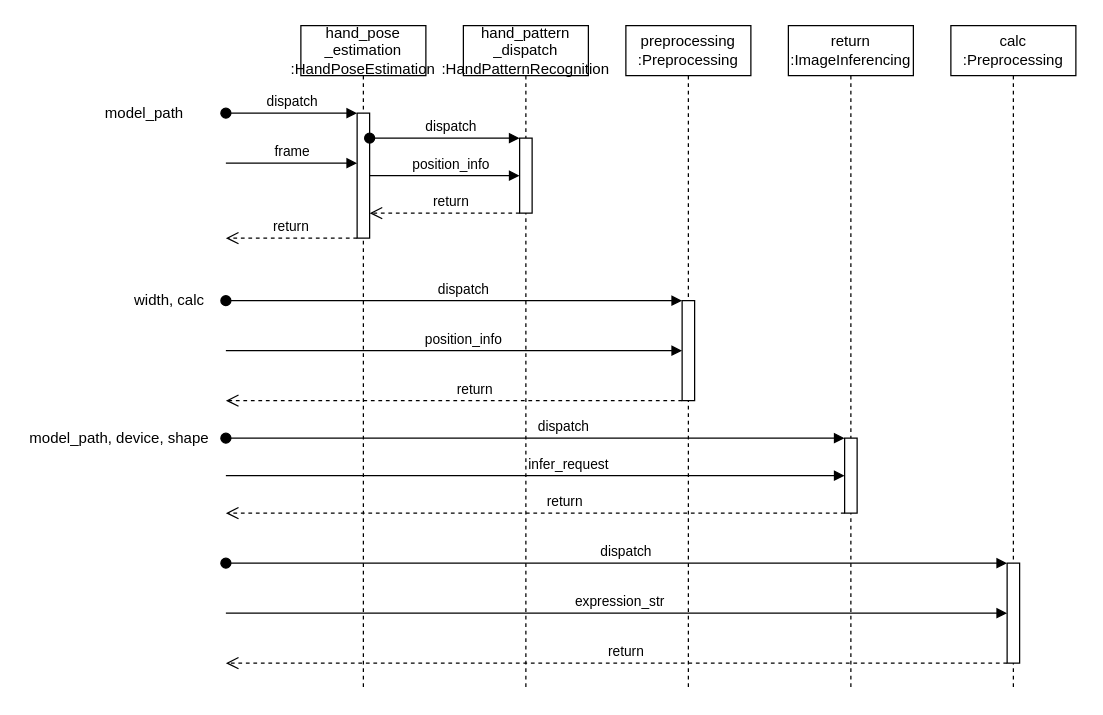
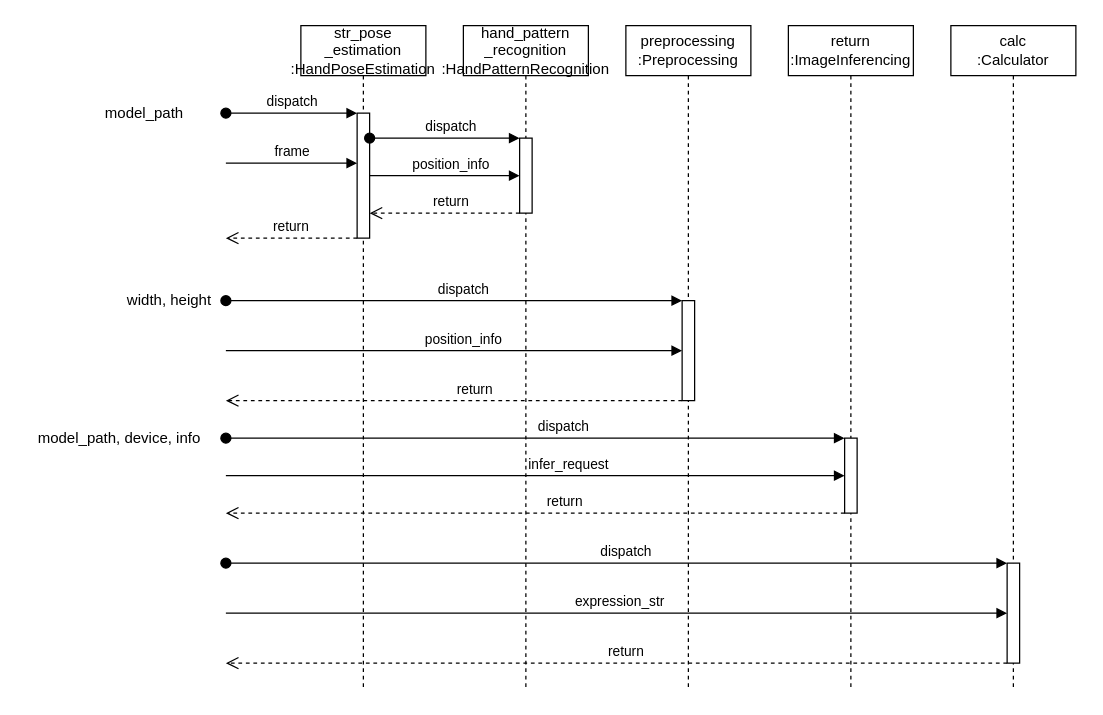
- <mxCell id="2" value="&lt;div&gt;hand_pose&lt;/div&gt;&lt;div&gt;_estimation&lt;/div&gt;&lt;div&gt;:HandPoseEstimation&lt;br&gt;&lt;/div&gt;" style="shape=umlLifeline;perimeter=lifelinePerimeter;whiteSpace=wrap;html=1;container=0;dropTarget=0;collapsible=0;recursiveResize=0;outlineConnect=0;portConstraint=eastwest;newEdgeStyle={&quot;edgeStyle&quot;:&quot;elbowEdgeStyle&quot;,&quot;elbow&quot;:&quot;vertical&quot;,&quot;curved&quot;:0,&quot;rounded&quot;:0};" parent="1" vertex="1"><mxGeometry x="240" y="20" width="100" height="530" as="geometry" /></mxCell>
+ <mxCell id="2" value="&lt;div&gt;str_pose&lt;/div&gt;&lt;div&gt;_estimation&lt;/div&gt;&lt;div&gt;:HandPoseEstimation&lt;br&gt;&lt;/div&gt;" style="shape=umlLifeline;perimeter=lifelinePerimeter;whiteSpace=wrap;html=1;container=0;dropTarget=0;collapsible=0;recursiveResize=0;outlineConnect=0;portConstraint=eastwest;newEdgeStyle={&quot;edgeStyle&quot;:&quot;elbowEdgeStyle&quot;,&quot;elbow&quot;:&quot;vertical&quot;,&quot;curved&quot;:0,&quot;rounded&quot;:0};" parent="1" vertex="1"><mxGeometry x="240" y="20" width="100" height="530" as="geometry" /></mxCell>
- <mxCell id="5" value="&lt;div&gt;hand_pattern&lt;/div&gt;&lt;div&gt;_dispatch&lt;/div&gt;&lt;div&gt;:HandPatternRecognition&lt;br&gt;&lt;/div&gt;" style="shape=umlLifeline;perimeter=lifelinePerimeter;whiteSpace=wrap;html=1;container=0;dropTarget=0;collapsible=0;recursiveResize=0;outlineConnect=0;portConstraint=eastwest;newEdgeStyle={&quot;edgeStyle&quot;:&quot;elbowEdgeStyle&quot;,&quot;elbow&quot;:&quot;vertical&quot;,&quot;curved&quot;:0,&quot;rounded&quot;:0};" parent="1" vertex="1"><mxGeometry x="370" y="20" width="100" height="530" as="geometry" /></mxCell>
+ <mxCell id="5" value="&lt;div&gt;hand_pattern&lt;/div&gt;&lt;div&gt;_recognition&lt;/div&gt;&lt;div&gt;:HandPatternRecognition&lt;br&gt;&lt;/div&gt;" style="shape=umlLifeline;perimeter=lifelinePerimeter;whiteSpace=wrap;html=1;container=0;dropTarget=0;collapsible=0;recursiveResize=0;outlineConnect=0;portConstraint=eastwest;newEdgeStyle={&quot;edgeStyle&quot;:&quot;elbowEdgeStyle&quot;,&quot;elbow&quot;:&quot;vertical&quot;,&quot;curved&quot;:0,&quot;rounded&quot;:0};" parent="1" vertex="1"><mxGeometry x="370" y="20" width="100" height="530" as="geometry" /></mxCell>
- <mxCell id="10" value="&lt;div&gt;calc&lt;/div&gt;&lt;div&gt;:Preprocessing&lt;/div&gt;" style="shape=umlLifeline;perimeter=lifelinePerimeter;whiteSpace=wrap;html=1;container=0;dropTarget=0;collapsible=0;recursiveResize=0;outlineConnect=0;portConstraint=eastwest;newEdgeStyle={&quot;edgeStyle&quot;:&quot;elbowEdgeStyle&quot;,&quot;elbow&quot;:&quot;vertical&quot;,&quot;curved&quot;:0,&quot;rounded&quot;:0};" vertex="1" parent="1"><mxGeometry x="760" y="20" width="100" height="530" as="geometry" /></mxCell>
+ <mxCell id="10" value="&lt;div&gt;calc&lt;/div&gt;&lt;div&gt;:Calculator&lt;/div&gt;" style="shape=umlLifeline;perimeter=lifelinePerimeter;whiteSpace=wrap;html=1;container=0;dropTarget=0;collapsible=0;recursiveResize=0;outlineConnect=0;portConstraint=eastwest;newEdgeStyle={&quot;edgeStyle&quot;:&quot;elbowEdgeStyle&quot;,&quot;elbow&quot;:&quot;vertical&quot;,&quot;curved&quot;:0,&quot;rounded&quot;:0};" vertex="1" parent="1"><mxGeometry x="760" y="20" width="100" height="530" as="geometry" /></mxCell>
- <mxCell id="23" value="width, calc" style="text;html=1;strokeColor=none;fillColor=none;align=center;verticalAlign=middle;whiteSpace=wrap;rounded=0;" vertex="1" parent="1"><mxGeometry x="100" y="230" width="70" height="20" as="geometry" /></mxCell>
+ <mxCell id="23" value="width, height" style="text;html=1;strokeColor=none;fillColor=none;align=center;verticalAlign=middle;whiteSpace=wrap;rounded=0;" vertex="1" parent="1"><mxGeometry x="100" y="230" width="70" height="20" as="geometry" /></mxCell>
- <mxCell id="22" value="model_path, device, shape" style="text;html=1;strokeColor=none;fillColor=none;align=center;verticalAlign=middle;whiteSpace=wrap;rounded=0;" vertex="1" parent="1"><mxGeometry x="20" y="340" width="150" height="20" as="geometry" /></mxCell>
+ <mxCell id="22" value="model_path, device, info" style="text;html=1;strokeColor=none;fillColor=none;align=center;verticalAlign=middle;whiteSpace=wrap;rounded=0;" vertex="1" parent="1"><mxGeometry x="20" y="340" width="150" height="20" as="geometry" /></mxCell>
